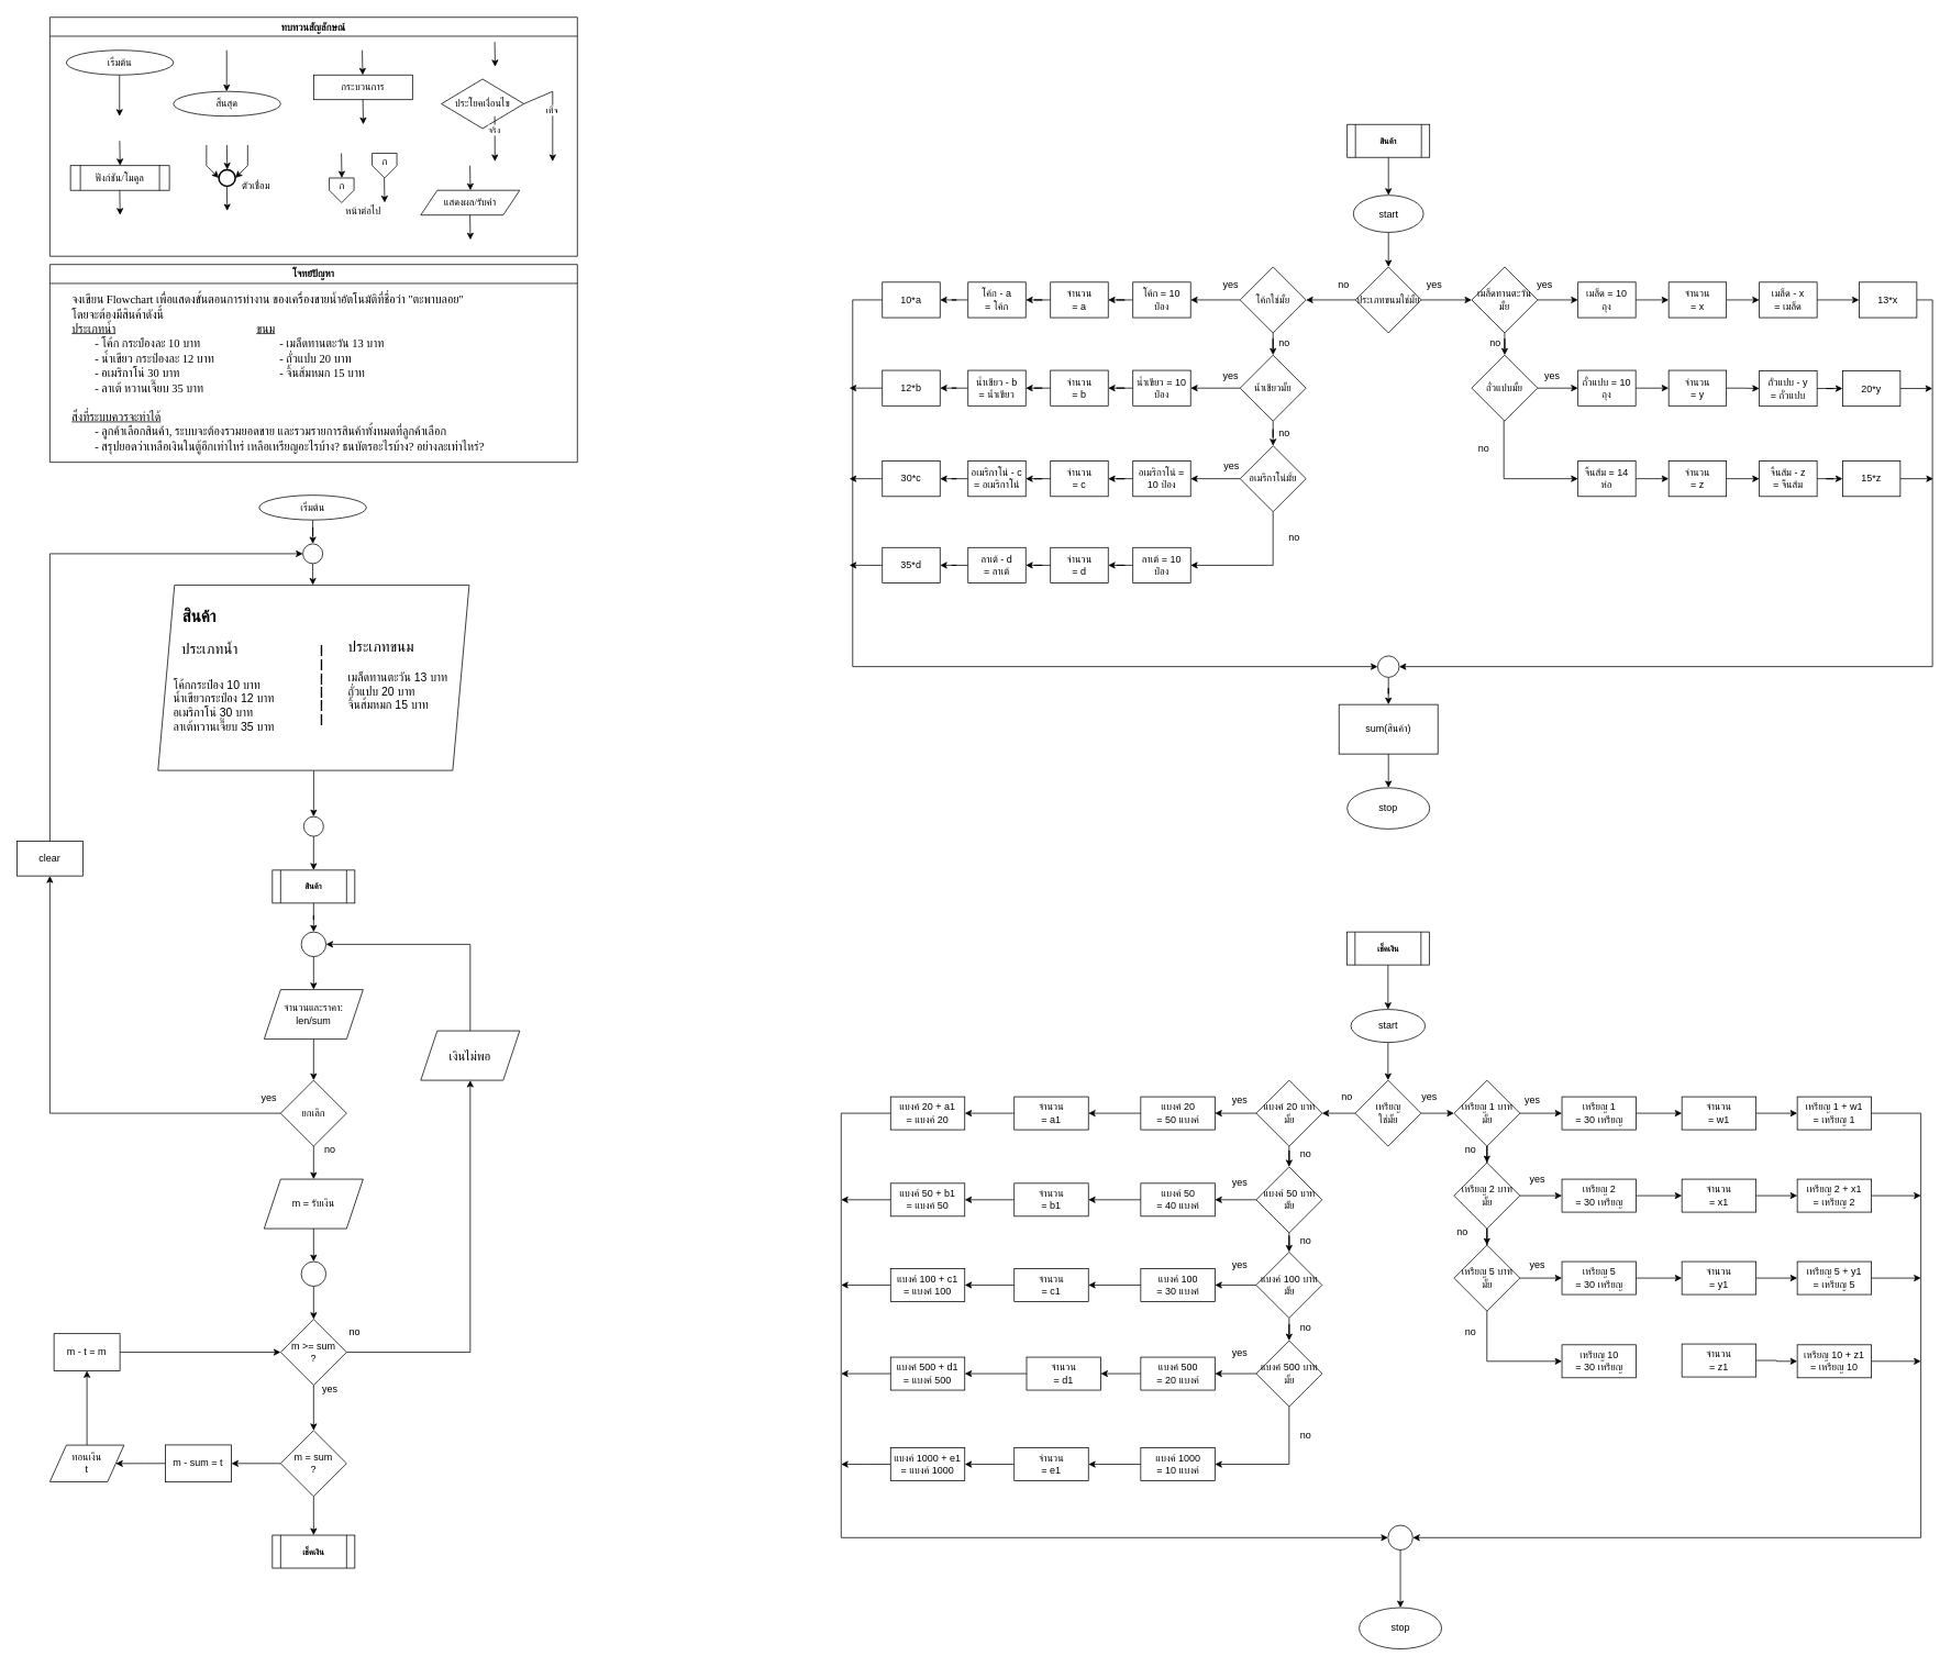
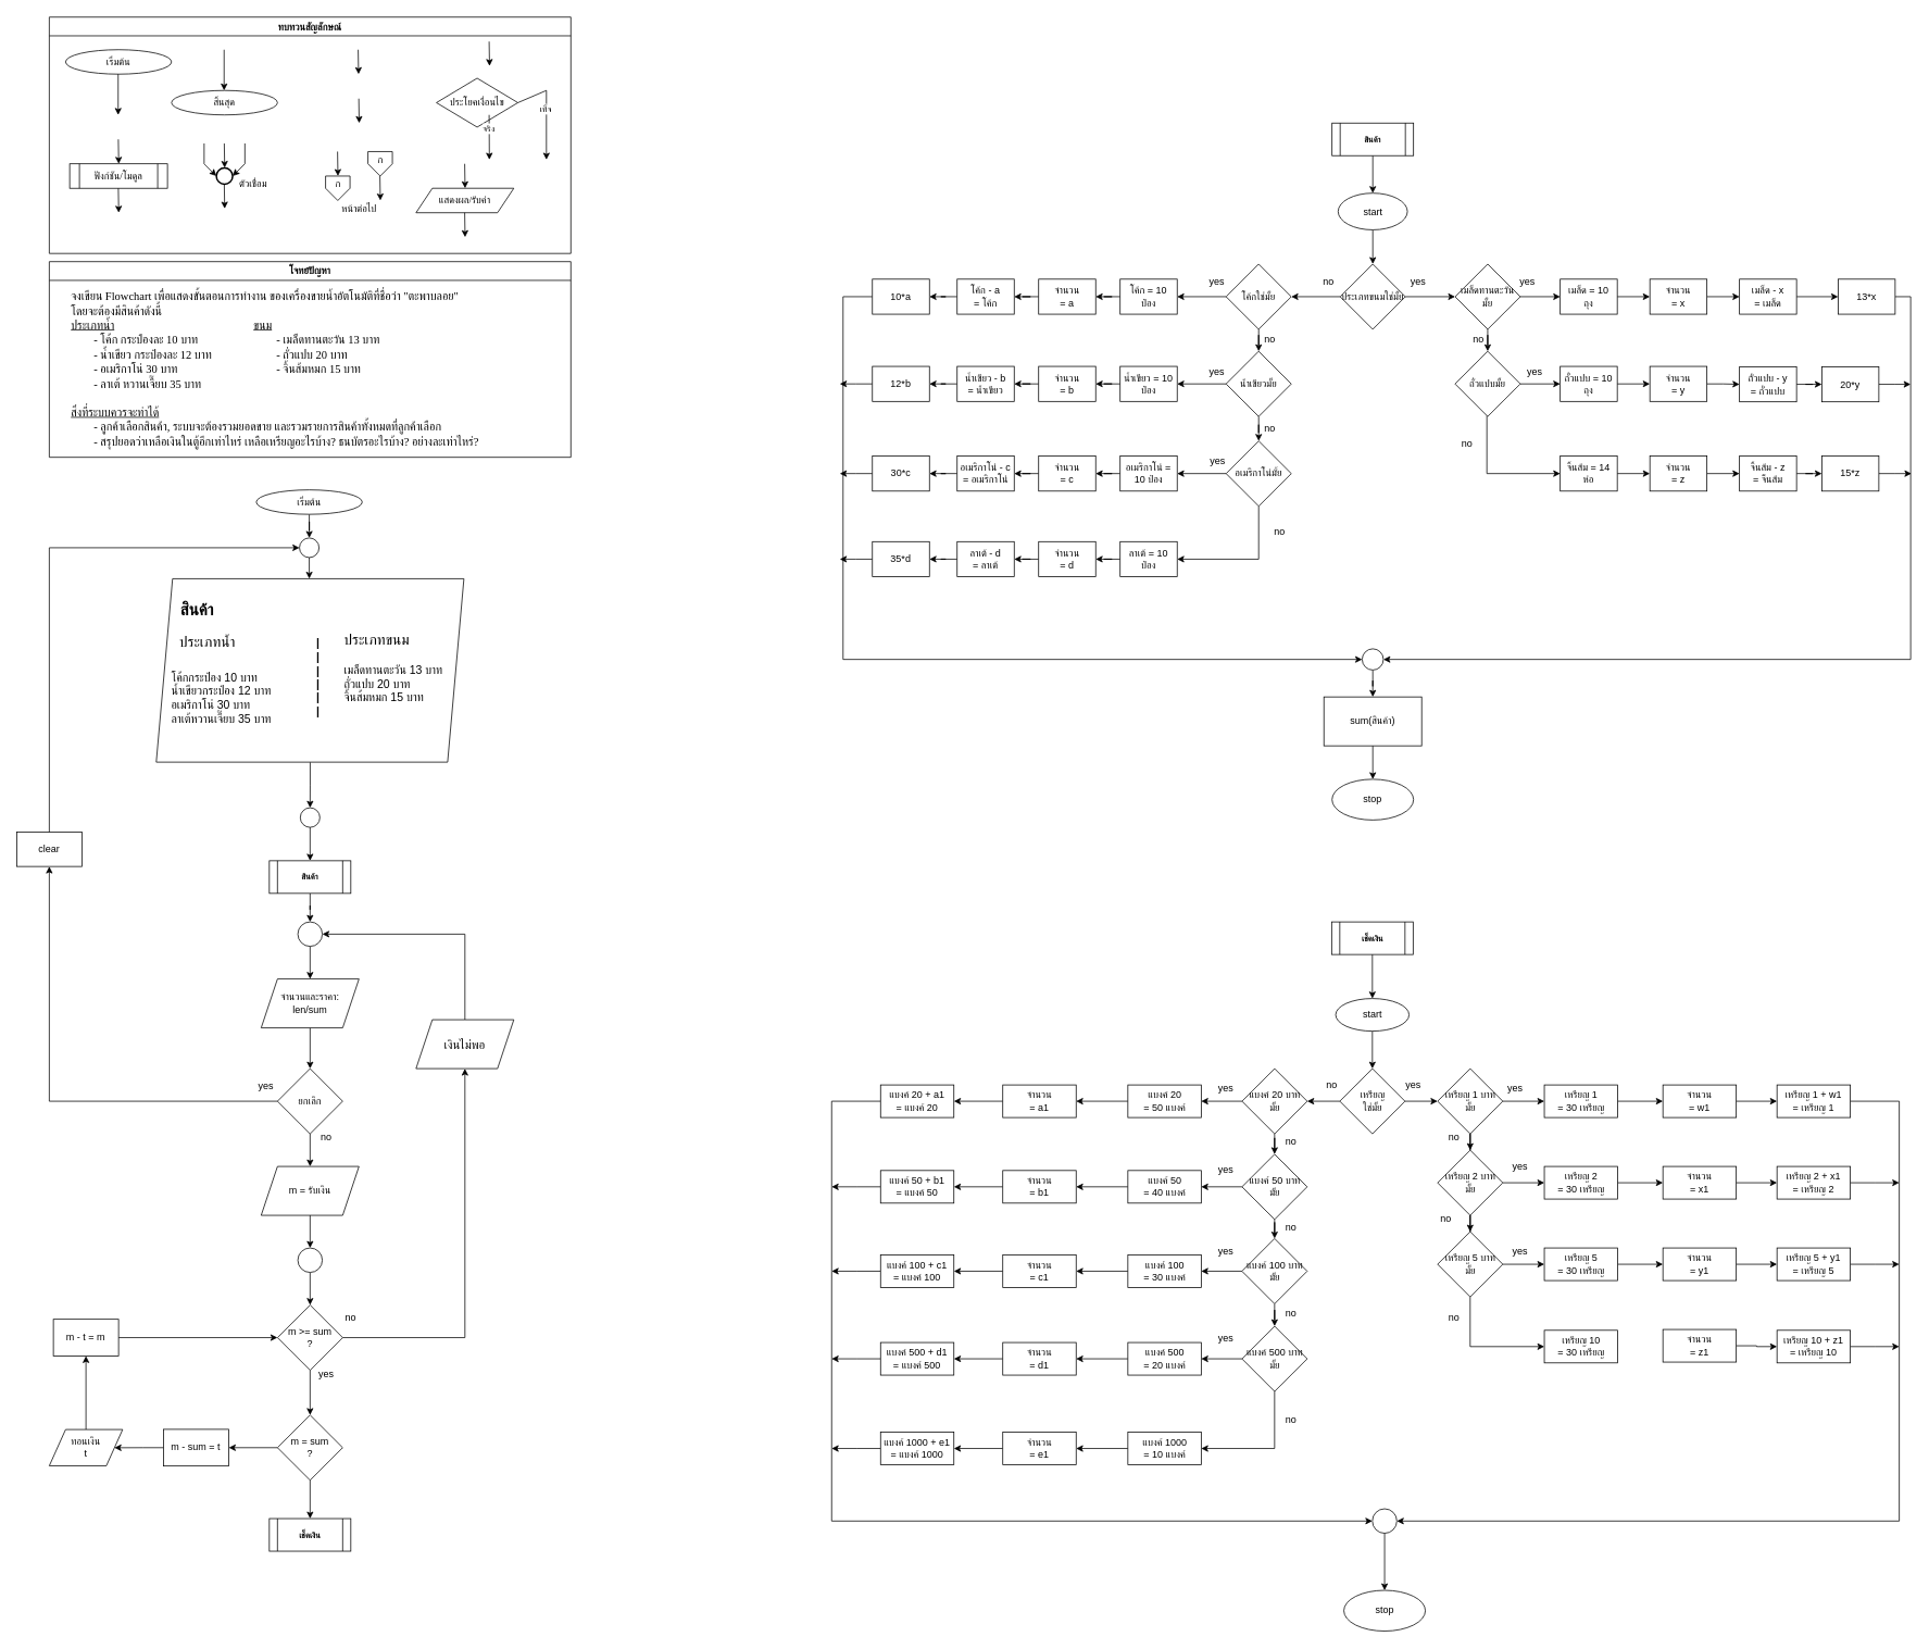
- <mxCell id="7" value="กระบวนการ" style="rounded=0;whiteSpace=wrap;html=1;fontFamily=Sarabun;fontSource=https%3A%2F%2Ffonts.googleapis.com%2Fcss%3Ffamily%3DSarabun;" parent="2" vertex="1"><mxGeometry x="320" y="70" width="120" height="30" as="geometry" /></mxCell>
- <mxCell id="251" value="จำนวน&lt;div&gt;= d1&lt;/div&gt;" style="rounded=0;whiteSpace=wrap;html=1;" vertex="1" parent="1"><mxGeometry x="1245" y="1646" width="90" height="40" as="geometry" /></mxCell>
+ <mxCell id="251" value="จำนวน&lt;div&gt;= d1&lt;/div&gt;" style="rounded=0;whiteSpace=wrap;html=1;" vertex="1" parent="1"><mxGeometry x="1230" y="1646" width="90" height="40" as="geometry" /></mxCell>
